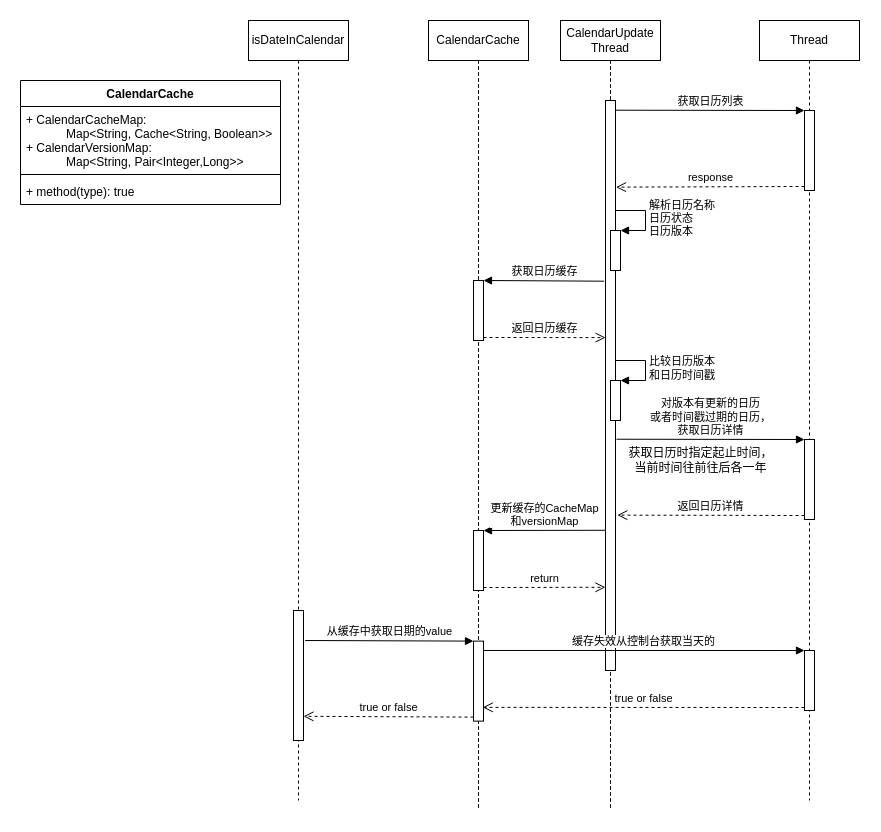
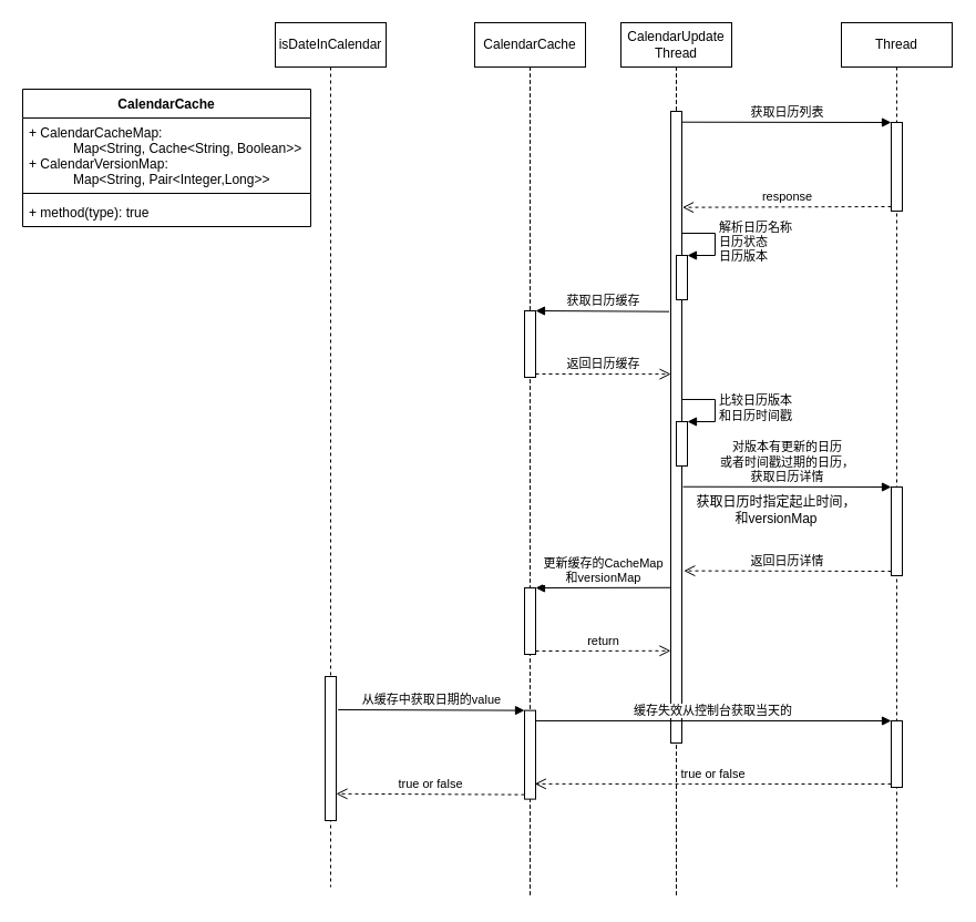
- <mxCell id="34" value="获取日历时指定起止时间，&lt;br&gt;当前时间往前往后各一年" style="text;html=1;align=center;verticalAlign=middle;resizable=0;points=[];autosize=1;strokeColor=none;fillColor=none;" parent="1" vertex="1"><mxGeometry x="620" y="445" width="160" height="30" as="geometry" /></mxCell>
+ <mxCell id="34" value="获取日历时指定起止时间，&lt;br&gt;和versionMap" style="text;html=1;align=center;verticalAlign=middle;resizable=0;points=[];autosize=1;strokeColor=none;fillColor=none;" parent="1" vertex="1"><mxGeometry x="620" y="445" width="160" height="30" as="geometry" /></mxCell>
